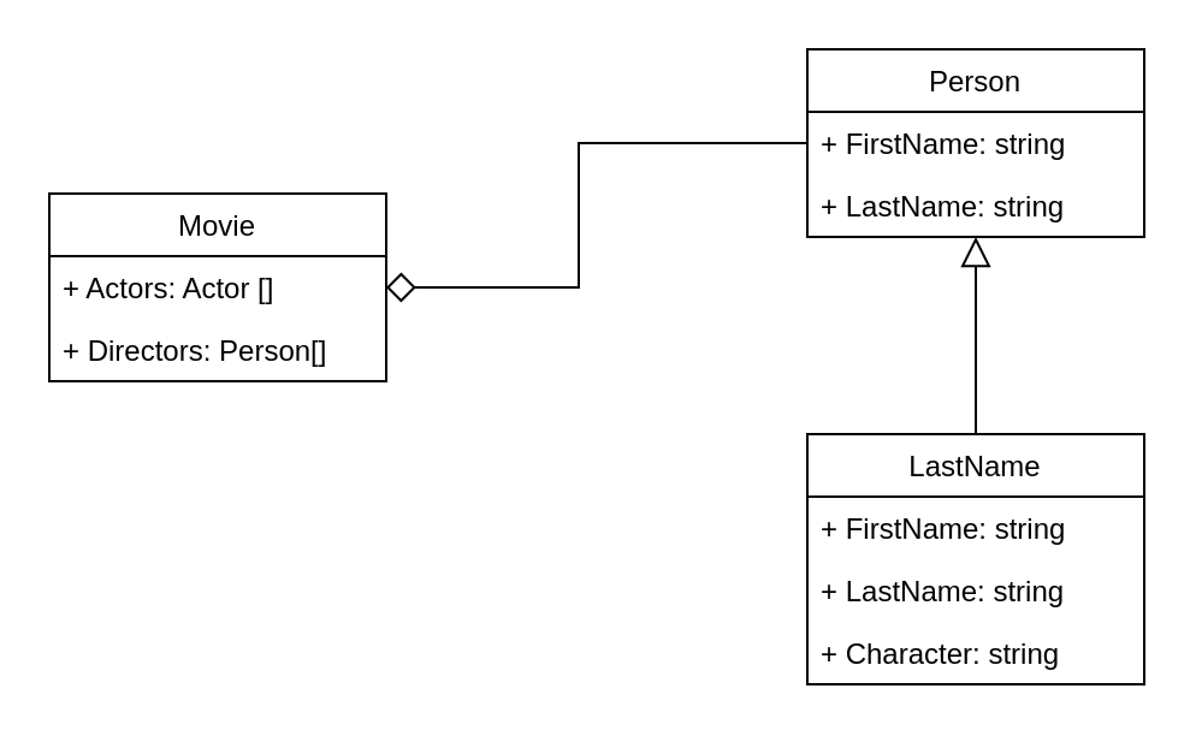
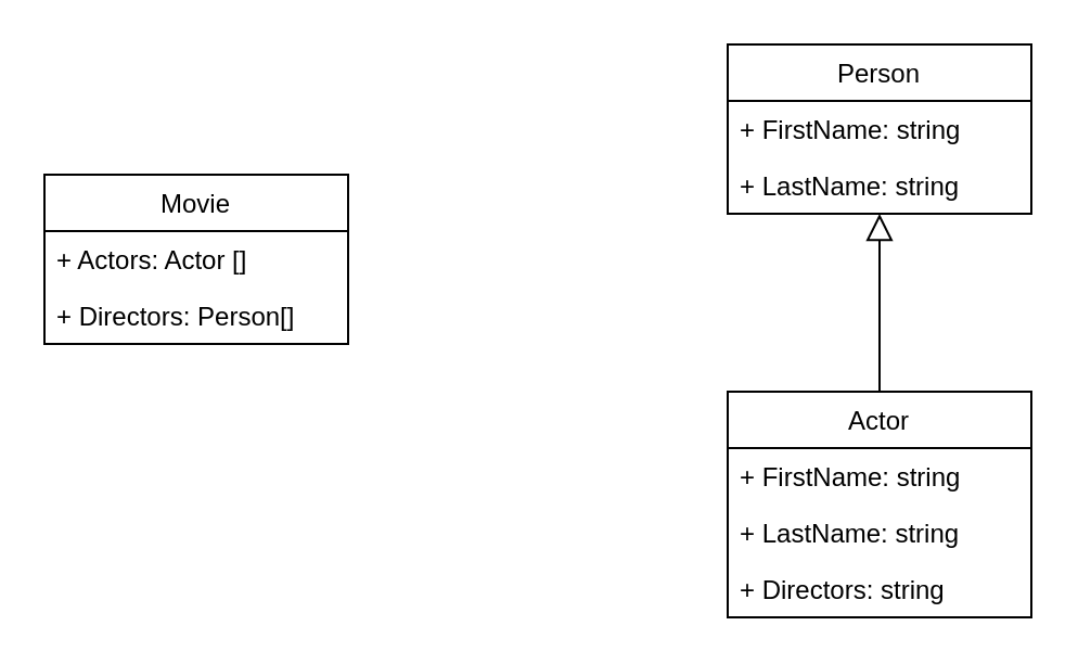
- <mxCell id="2" style="edgeStyle=orthogonalEdgeStyle;rounded=0;orthogonalLoop=1;jettySize=auto;html=1;startSize=10;endArrow=none;endFill=0;endSize=10;startArrow=diamond;startFill=0;" parent="1" source="3" target="6" edge="1"><mxGeometry relative="1" as="geometry"><Array as="points"><mxPoint x="240" y="119" /><mxPoint x="240" y="59" /></Array></mxGeometry></mxCell>
- <mxCell id="10" value="LastName" style="swimlane;fontStyle=0;childLayout=stackLayout;horizontal=1;startSize=26;fillColor=none;horizontalStack=0;resizeParent=1;resizeParentMax=0;resizeLast=0;collapsible=1;marginBottom=0;" parent="1" vertex="1"><mxGeometry x="335" y="180" width="140" height="104" as="geometry" /></mxCell>
+ <mxCell id="10" value="Actor" style="swimlane;fontStyle=0;childLayout=stackLayout;horizontal=1;startSize=26;fillColor=none;horizontalStack=0;resizeParent=1;resizeParentMax=0;resizeLast=0;collapsible=1;marginBottom=0;" parent="1" vertex="1"><mxGeometry x="335" y="180" width="140" height="104" as="geometry" /></mxCell>
- <mxCell id="13" value="+ Character: string" style="text;strokeColor=none;fillColor=none;align=left;verticalAlign=top;spacingLeft=4;spacingRight=4;overflow=hidden;rotatable=0;points=[[0,0.5],[1,0.5]];portConstraint=eastwest;" parent="10" vertex="1"><mxGeometry y="78" width="140" height="26" as="geometry" /></mxCell>
+ <mxCell id="13" value="+ Directors: string" style="text;strokeColor=none;fillColor=none;align=left;verticalAlign=top;spacingLeft=4;spacingRight=4;overflow=hidden;rotatable=0;points=[[0,0.5],[1,0.5]];portConstraint=eastwest;" parent="10" vertex="1"><mxGeometry y="78" width="140" height="26" as="geometry" /></mxCell>
